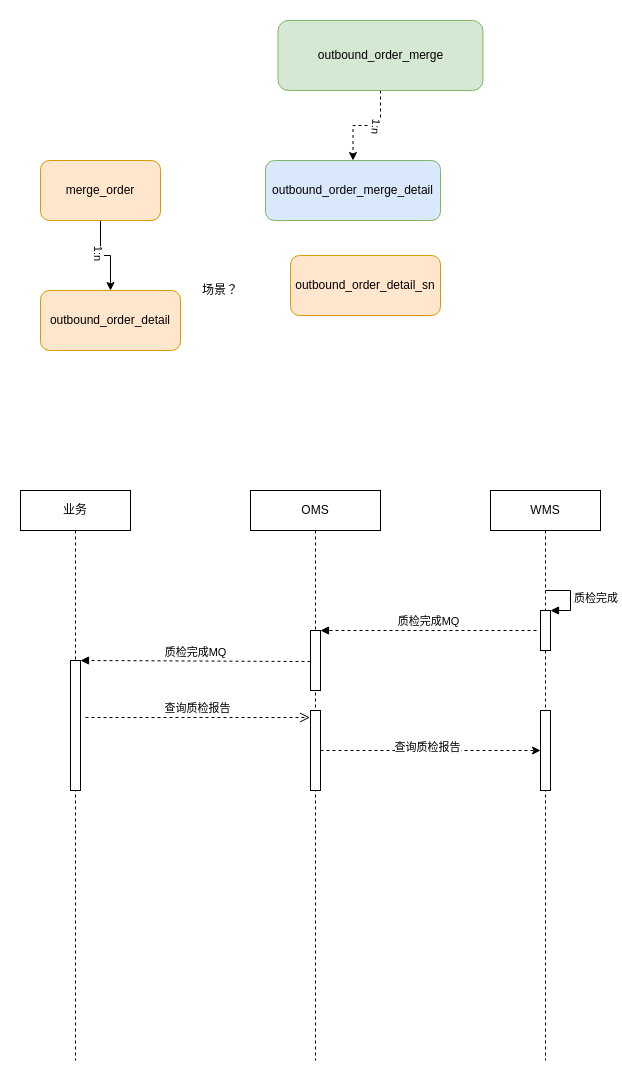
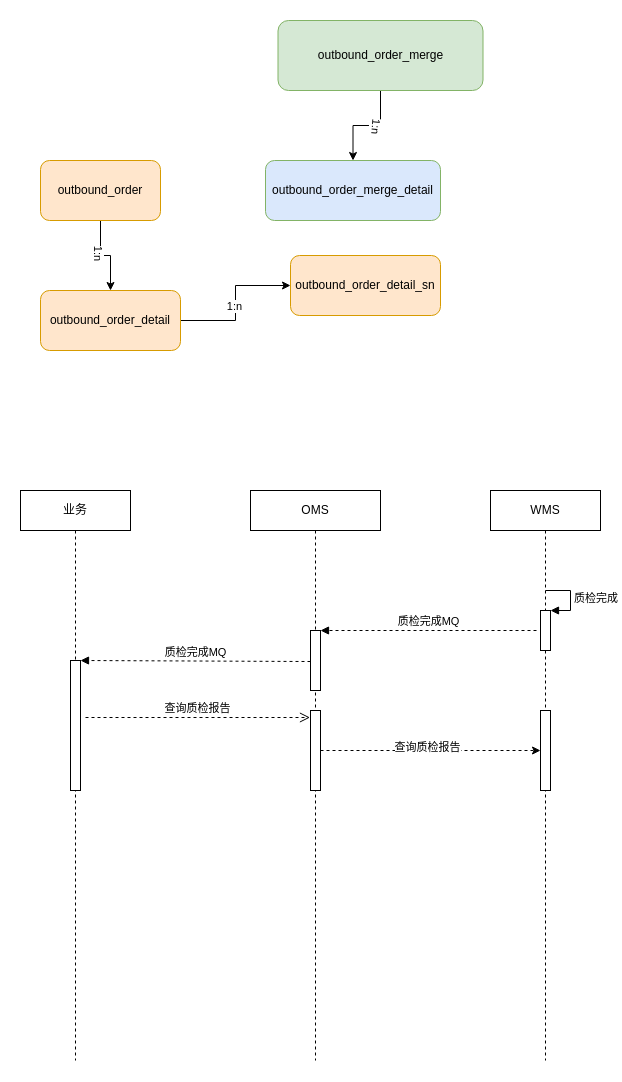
- <mxCell id="10" value="" style="edgeStyle=orthogonalEdgeStyle;rounded=0;sketch=0;orthogonalLoop=1;jettySize=auto;html=1;strokeColor=#000000;dashed=1;" edge="1" parent="1" source="12" target="13"><mxGeometry relative="1" as="geometry" /></mxCell>
+ <mxCell id="10" value="" style="edgeStyle=orthogonalEdgeStyle;rounded=0;sketch=0;orthogonalLoop=1;jettySize=auto;html=1;strokeColor=#000000;" edge="1" parent="1" source="12" target="13"><mxGeometry relative="1" as="geometry" /></mxCell>
- <mxCell id="4" value="merge_order" style="rounded=1;whiteSpace=wrap;html=1;sketch=0;fillColor=#ffe6cc;strokeColor=#d79b00;" vertex="1" parent="1"><mxGeometry x="40" y="160" width="120" height="60" as="geometry" /></mxCell>
+ <mxCell id="4" value="outbound_order" style="rounded=1;whiteSpace=wrap;html=1;sketch=0;fillColor=#ffe6cc;strokeColor=#d79b00;" vertex="1" parent="1"><mxGeometry x="40" y="160" width="120" height="60" as="geometry" /></mxCell>
- <mxCell id="9" value="场景？" style="text;html=1;strokeColor=none;fillColor=none;align=center;verticalAlign=middle;whiteSpace=wrap;rounded=0;sketch=0;" vertex="1" parent="1"><mxGeometry x="200" y="280" width="40" height="20" as="geometry" /></mxCell>
+ <mxCell id="5" value="" style="edgeStyle=orthogonalEdgeStyle;rounded=0;sketch=0;orthogonalLoop=1;jettySize=auto;html=1;strokeColor=#000000;" edge="1" parent="1" source="7" target="8"><mxGeometry relative="1" as="geometry" /></mxCell>
+ <mxCell id="6" value="1:n" style="edgeLabel;html=1;align=center;verticalAlign=middle;resizable=0;points=[];" vertex="1" connectable="0" parent="5"><mxGeometry x="-0.04" y="2" relative="1" as="geometry"><mxPoint as="offset" /></mxGeometry></mxCell>
